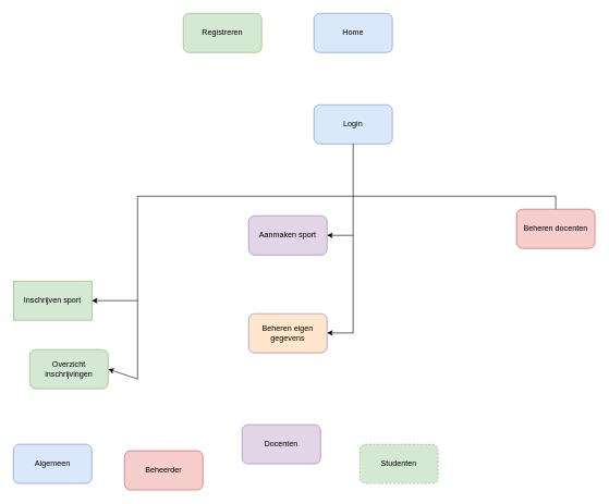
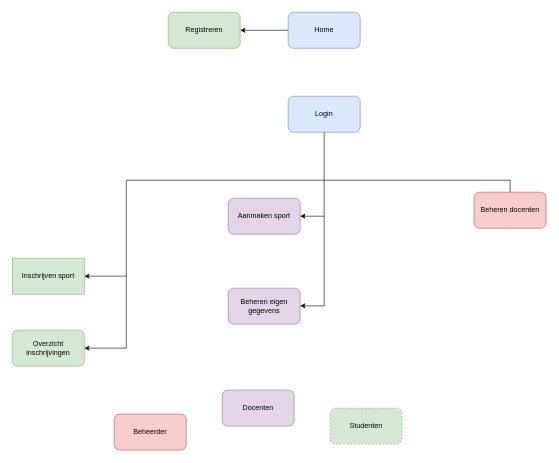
+ <mxCell id="2" value="" style="edgeStyle=orthogonalEdgeStyle;rounded=0;orthogonalLoop=1;jettySize=auto;html=1;" edge="1" parent="1" source="3" target="4"><mxGeometry relative="1" as="geometry" /></mxCell>
- <mxCell id="14" value="Beheren eigen gegevens" style="rounded=1;whiteSpace=wrap;html=1;fillColor=#ffe6cc;strokeColor=#9673a6;" vertex="1" parent="1"><mxGeometry x="380" y="480" width="120" height="60" as="geometry" /></mxCell>
+ <mxCell id="14" value="Beheren eigen gegevens" style="rounded=1;whiteSpace=wrap;html=1;fillColor=#e1d5e7;strokeColor=#9673a6;" vertex="1" parent="1"><mxGeometry x="380" y="480" width="120" height="60" as="geometry" /></mxCell>
- <mxCell id="18" value="Overzicht inschrijvingen" style="rounded=1;whiteSpace=wrap;html=1;fillColor=#d5e8d4;strokeColor=#82b366;" vertex="1" parent="1"><mxGeometry x="45" y="535" width="120" height="60" as="geometry" /></mxCell>
+ <mxCell id="18" value="Overzicht inschrijvingen" style="rounded=1;whiteSpace=wrap;html=1;fillColor=#d5e8d4;strokeColor=#82b366;" vertex="1" parent="1"><mxGeometry x="20" y="550" width="120" height="60" as="geometry" /></mxCell>
- <mxCell id="20" value="Algemeen" style="rounded=1;whiteSpace=wrap;html=1;fillColor=#dae8fc;strokeColor=#6c8ebf;" vertex="1" parent="1"><mxGeometry x="20" y="680" width="120" height="60" as="geometry" /></mxCell>
